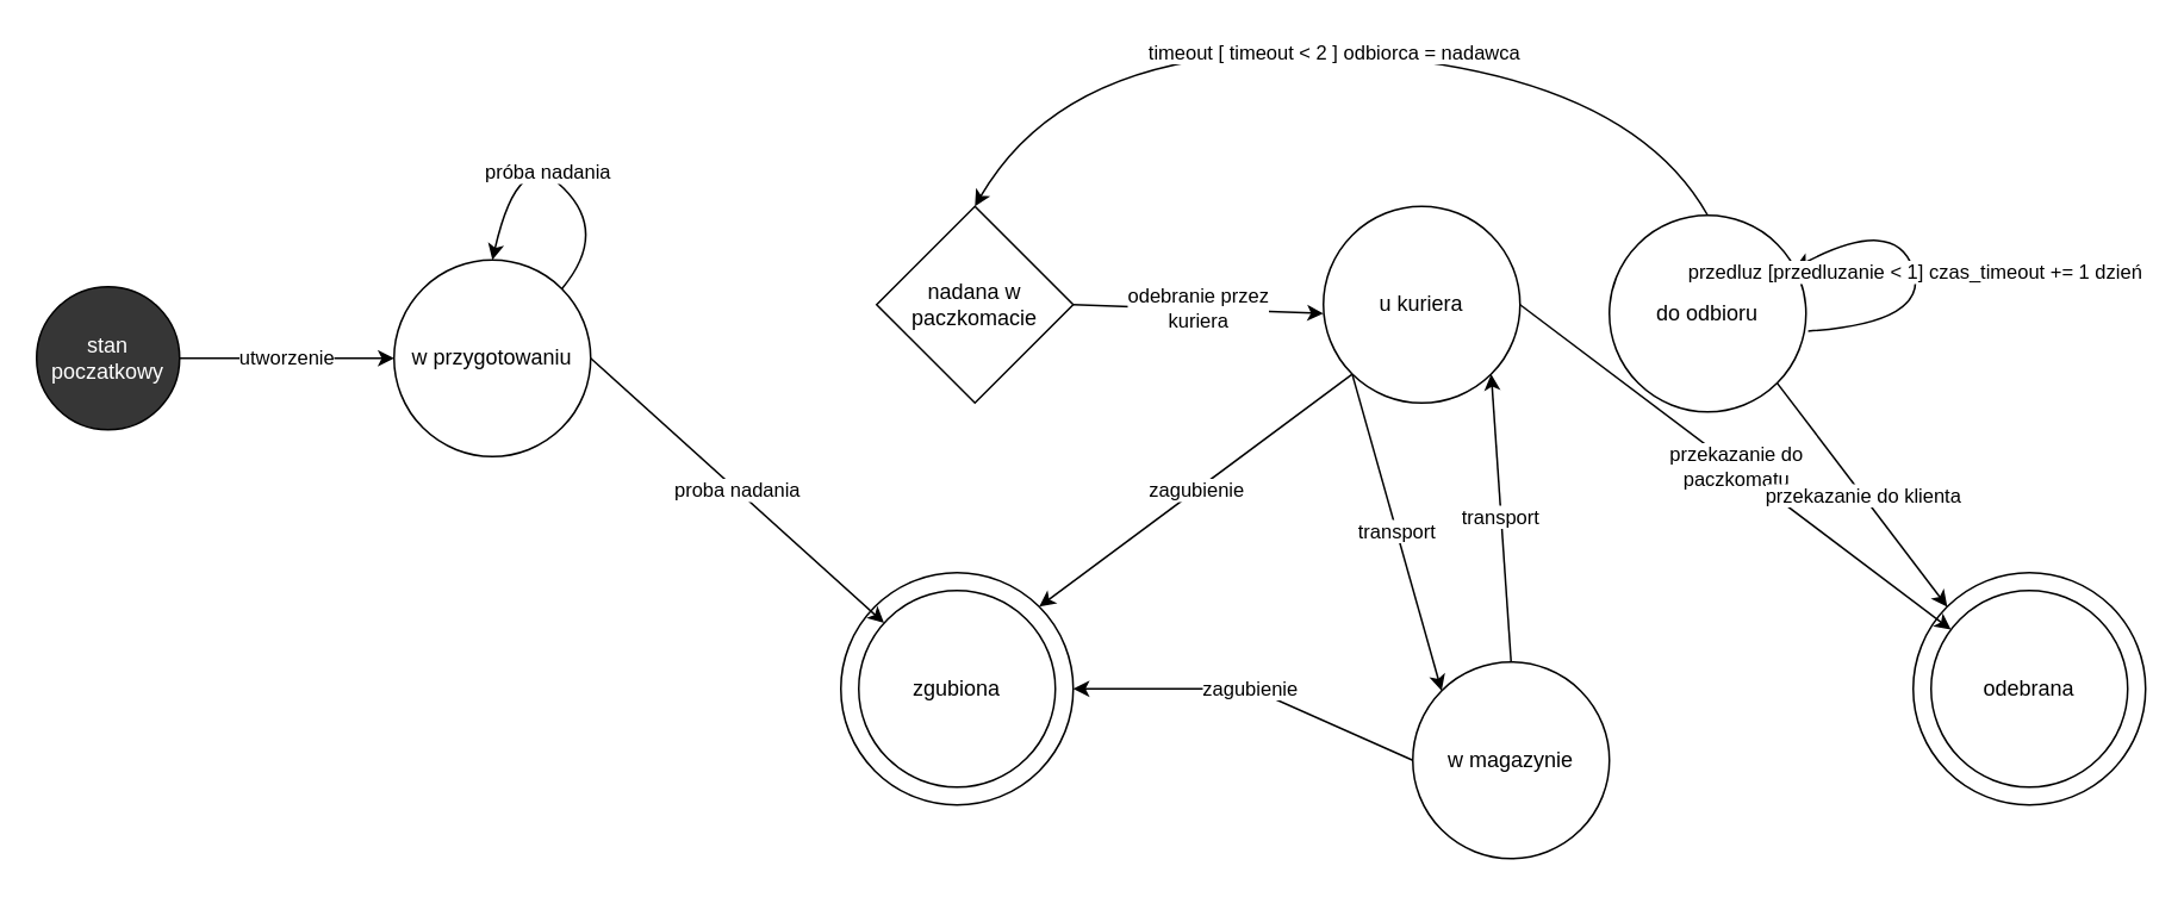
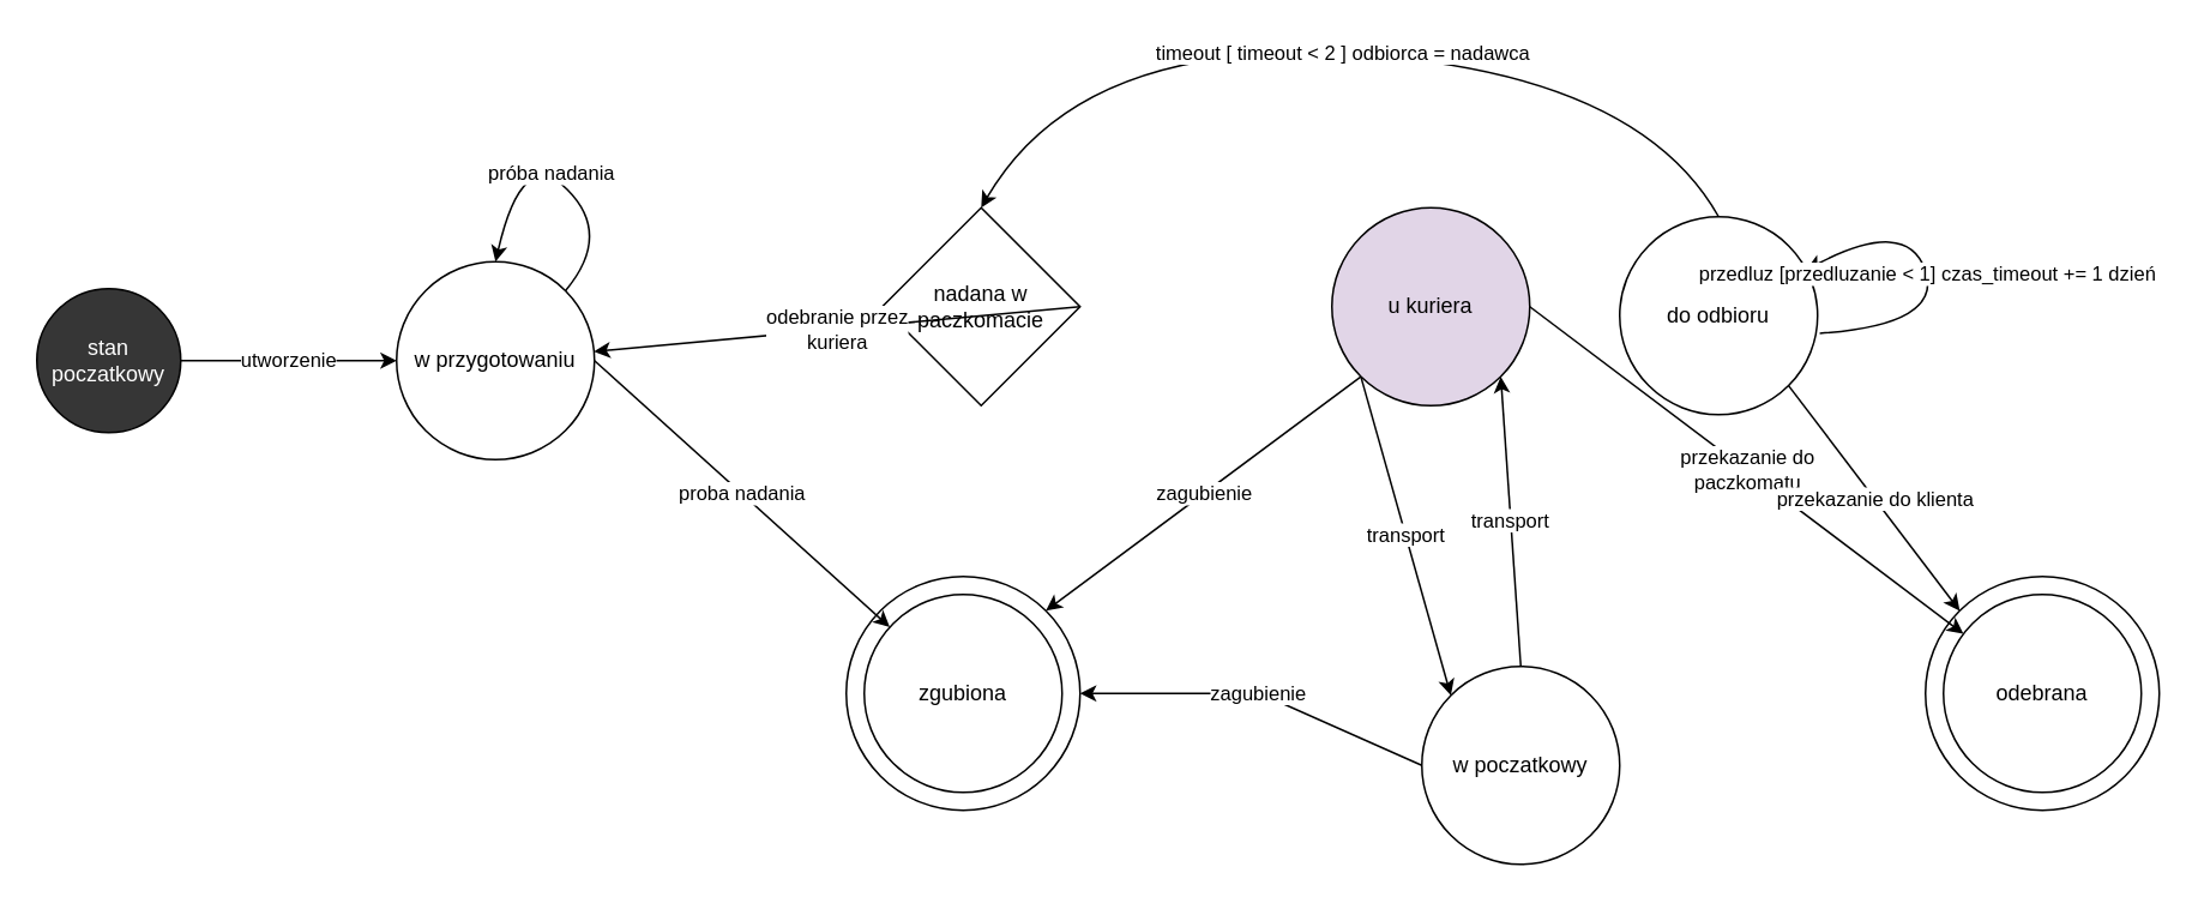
- <mxCell id="7" value="u kuriera" style="ellipse;whiteSpace=wrap;html=1;aspect=fixed;" vertex="1" parent="1"><mxGeometry x="740" y="115" width="110" height="110" as="geometry" /></mxCell>
+ <mxCell id="7" value="u kuriera" style="ellipse;whiteSpace=wrap;html=1;aspect=fixed;fillColor=#e1d5e7;" vertex="1" parent="1"><mxGeometry x="740" y="115" width="110" height="110" as="geometry" /></mxCell>
- <mxCell id="11" value="odebranie przez&lt;br&gt;kuriera" style="endArrow=classic;html=1;rounded=0;entryX=0;entryY=0.545;entryDx=0;entryDy=0;entryPerimeter=0;exitX=1;exitY=0.5;exitDx=0;exitDy=0;" edge="1" parent="1" source="4" target="7"><mxGeometry width="50" height="50" relative="1" as="geometry"><mxPoint x="610" y="190" as="sourcePoint" /><mxPoint x="660" y="140" as="targetPoint" /></mxGeometry></mxCell>
+ <mxCell id="11" value="odebranie przez&lt;br&gt;kuriera" style="endArrow=classic;html=1;rounded=0;exitX=1;exitY=0.5;exitDx=0;exitDy=0;" edge="1" parent="1" source="4" target="2"><mxGeometry width="50" height="50" relative="1" as="geometry"><mxPoint x="610" y="190" as="sourcePoint" /><mxPoint x="660" y="140" as="targetPoint" /></mxGeometry></mxCell>
- <mxCell id="8" value="w magazynie" style="ellipse;whiteSpace=wrap;html=1;aspect=fixed;" vertex="1" parent="1"><mxGeometry x="790" y="370" width="110" height="110" as="geometry" /></mxCell>
+ <mxCell id="8" value="w poczatkowy" style="ellipse;whiteSpace=wrap;html=1;aspect=fixed;" vertex="1" parent="1"><mxGeometry x="790" y="370" width="110" height="110" as="geometry" /></mxCell>
